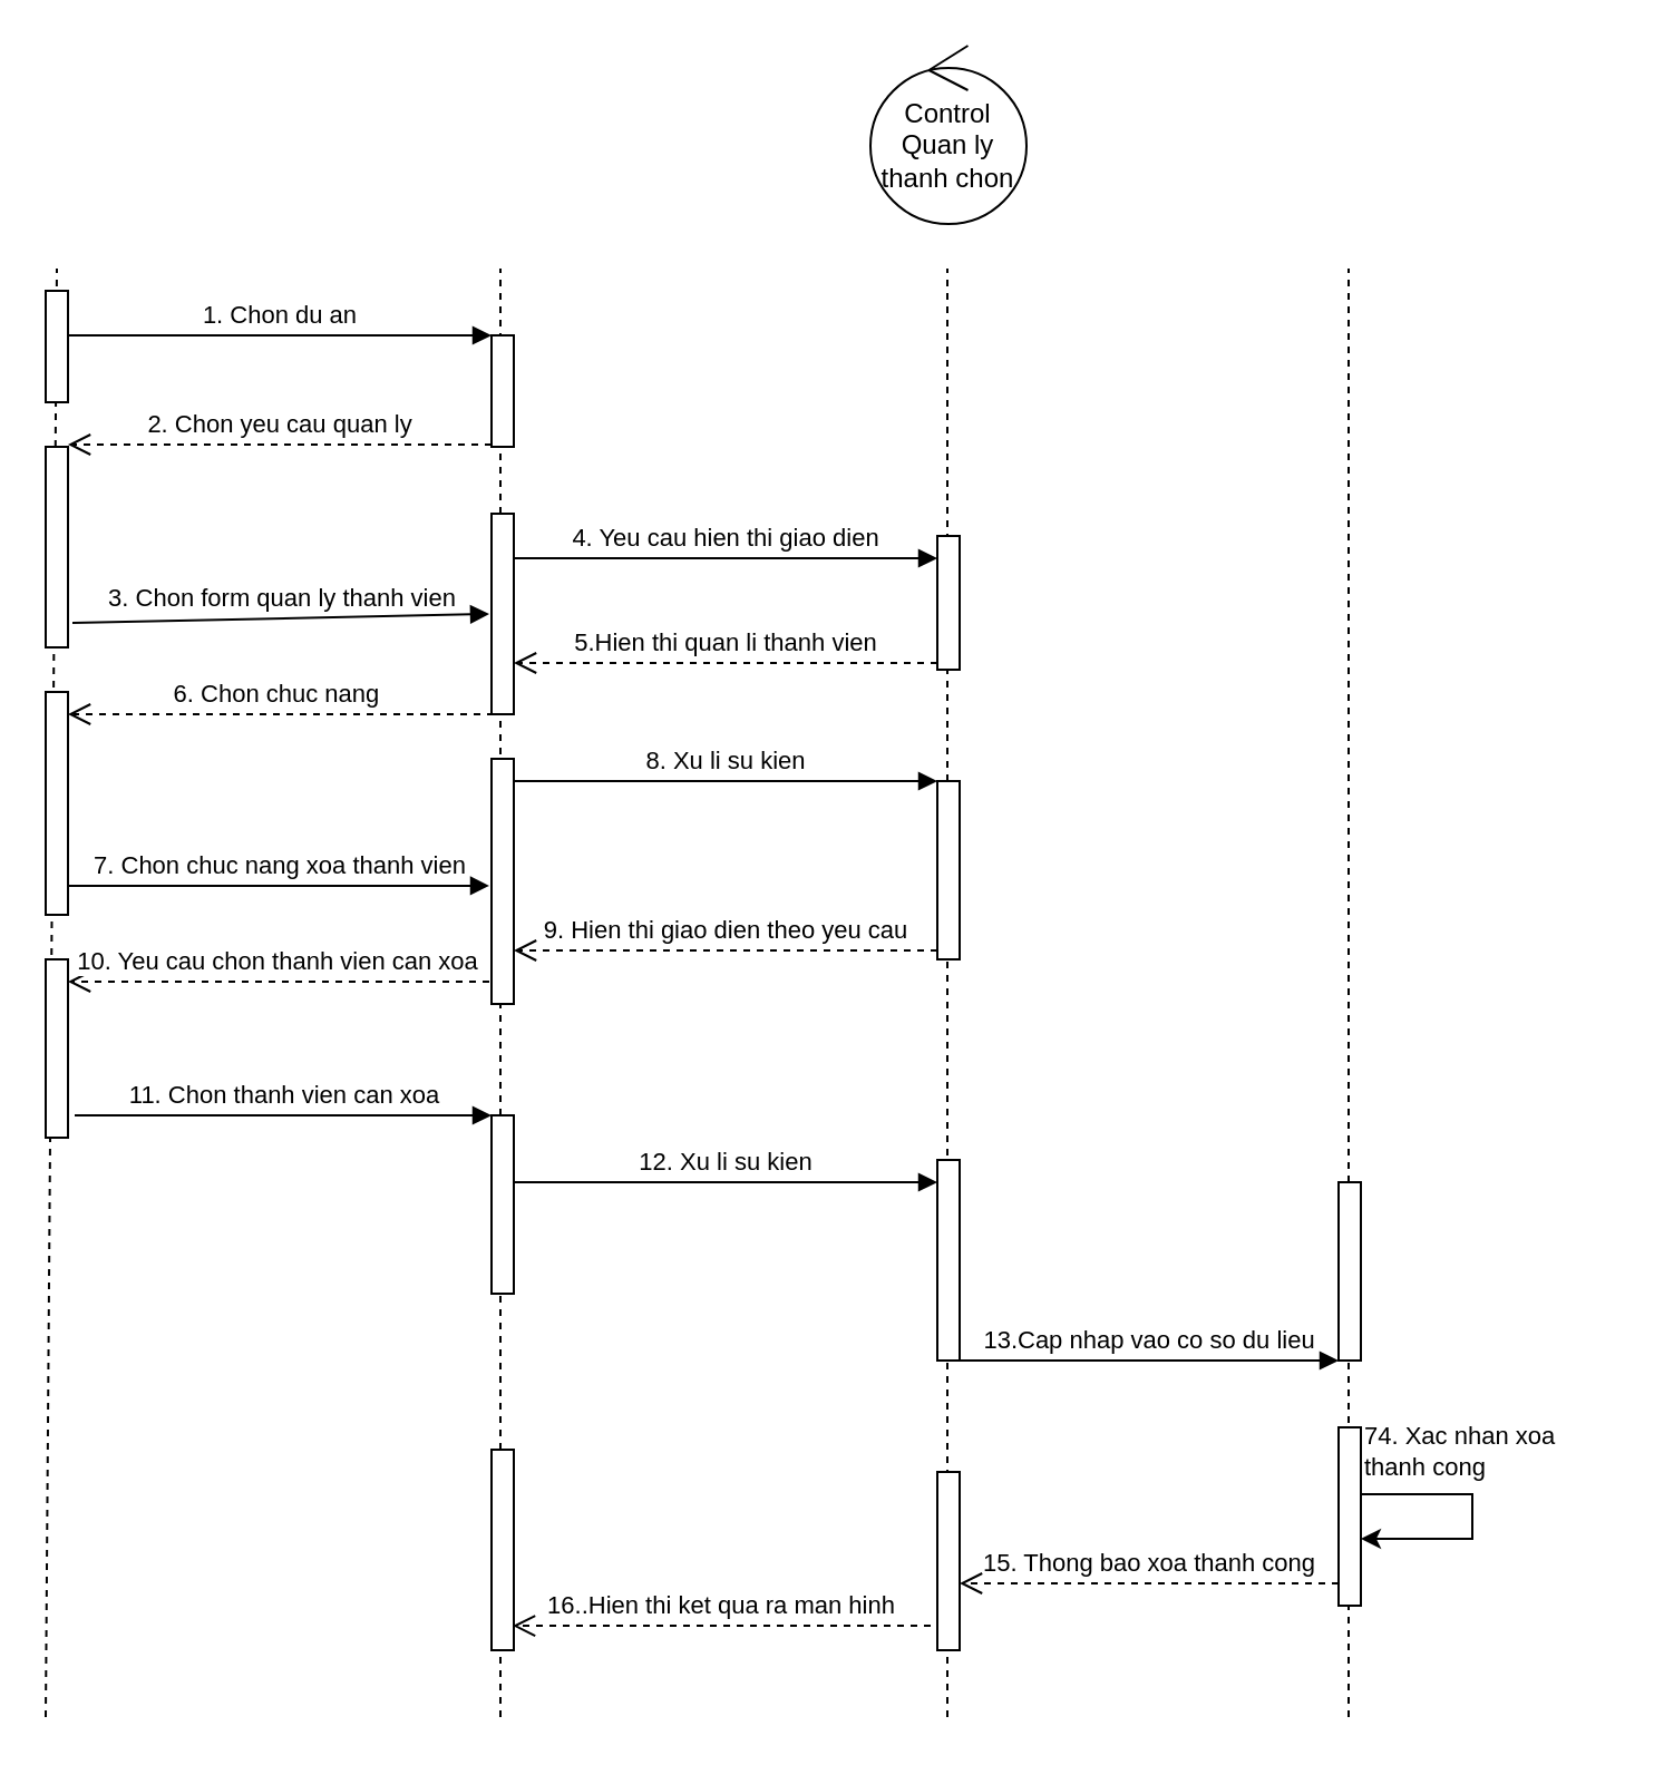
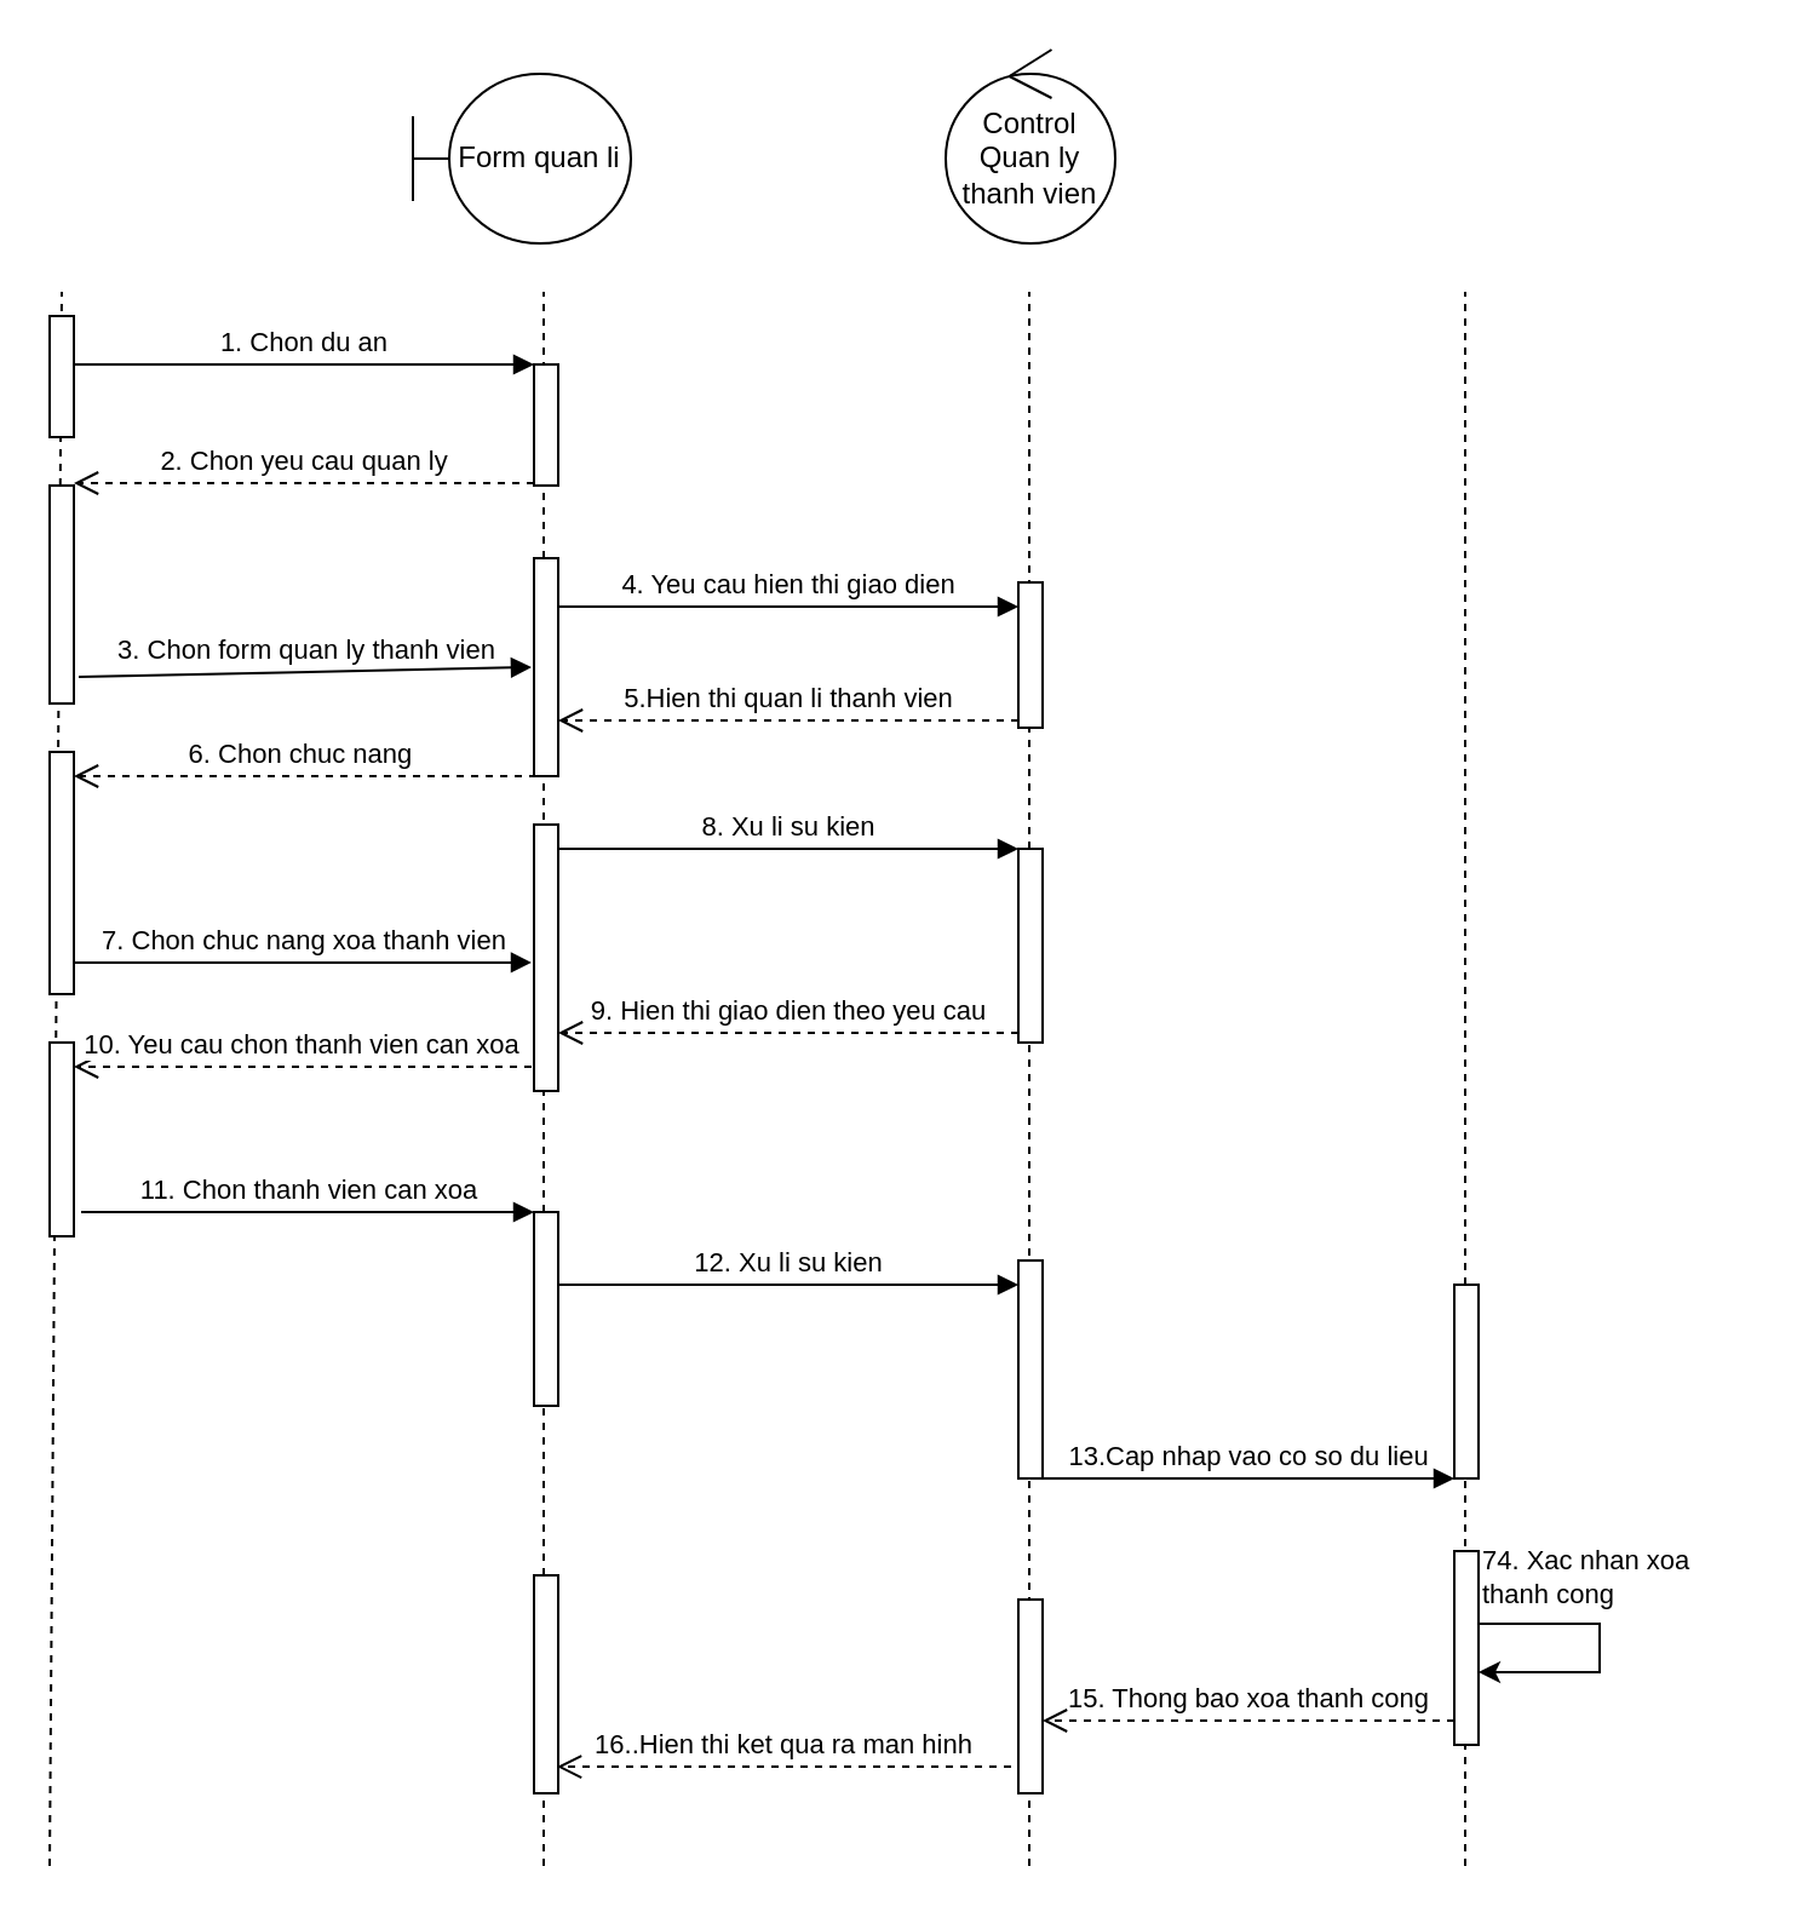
+ <mxCell id="6" value="Form quan li" style="shape=umlBoundary;whiteSpace=wrap;html=1;" parent="1" vertex="1"><mxGeometry x="170" y="30" width="90" height="70" as="geometry" /></mxCell>
- <mxCell id="7" value="Control Quan ly thanh chon" style="ellipse;shape=umlControl;whiteSpace=wrap;html=1;" parent="1" vertex="1"><mxGeometry x="390" y="20" width="70" height="80" as="geometry" /></mxCell>
+ <mxCell id="7" value="Control Quan ly thanh vien" style="ellipse;shape=umlControl;whiteSpace=wrap;html=1;" parent="1" vertex="1"><mxGeometry x="390" y="20" width="70" height="80" as="geometry" /></mxCell>
